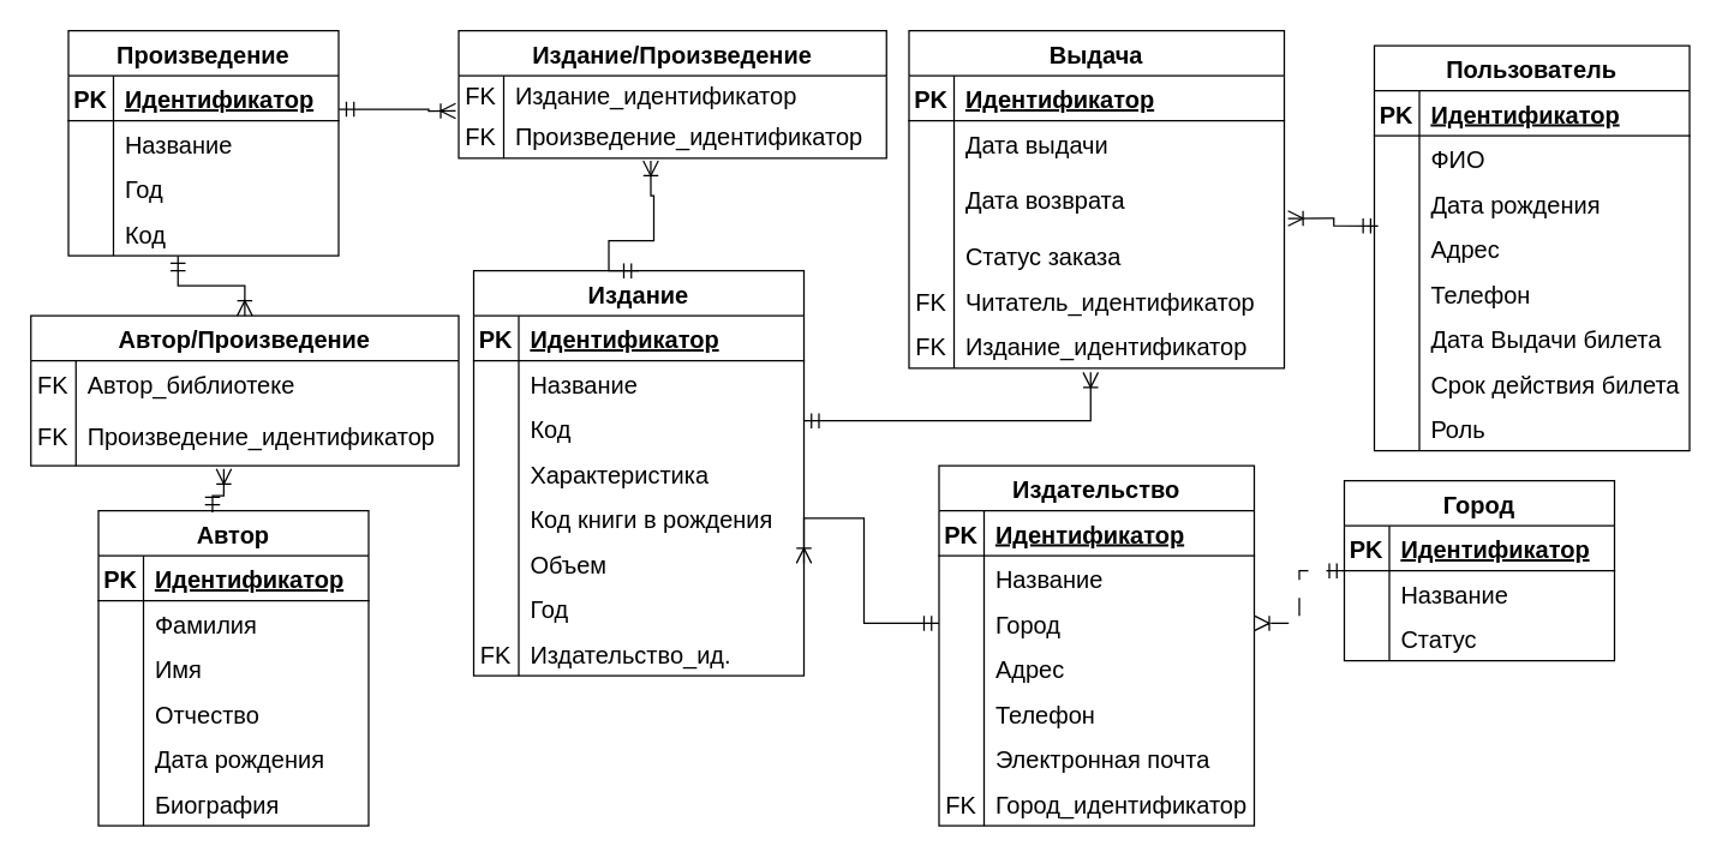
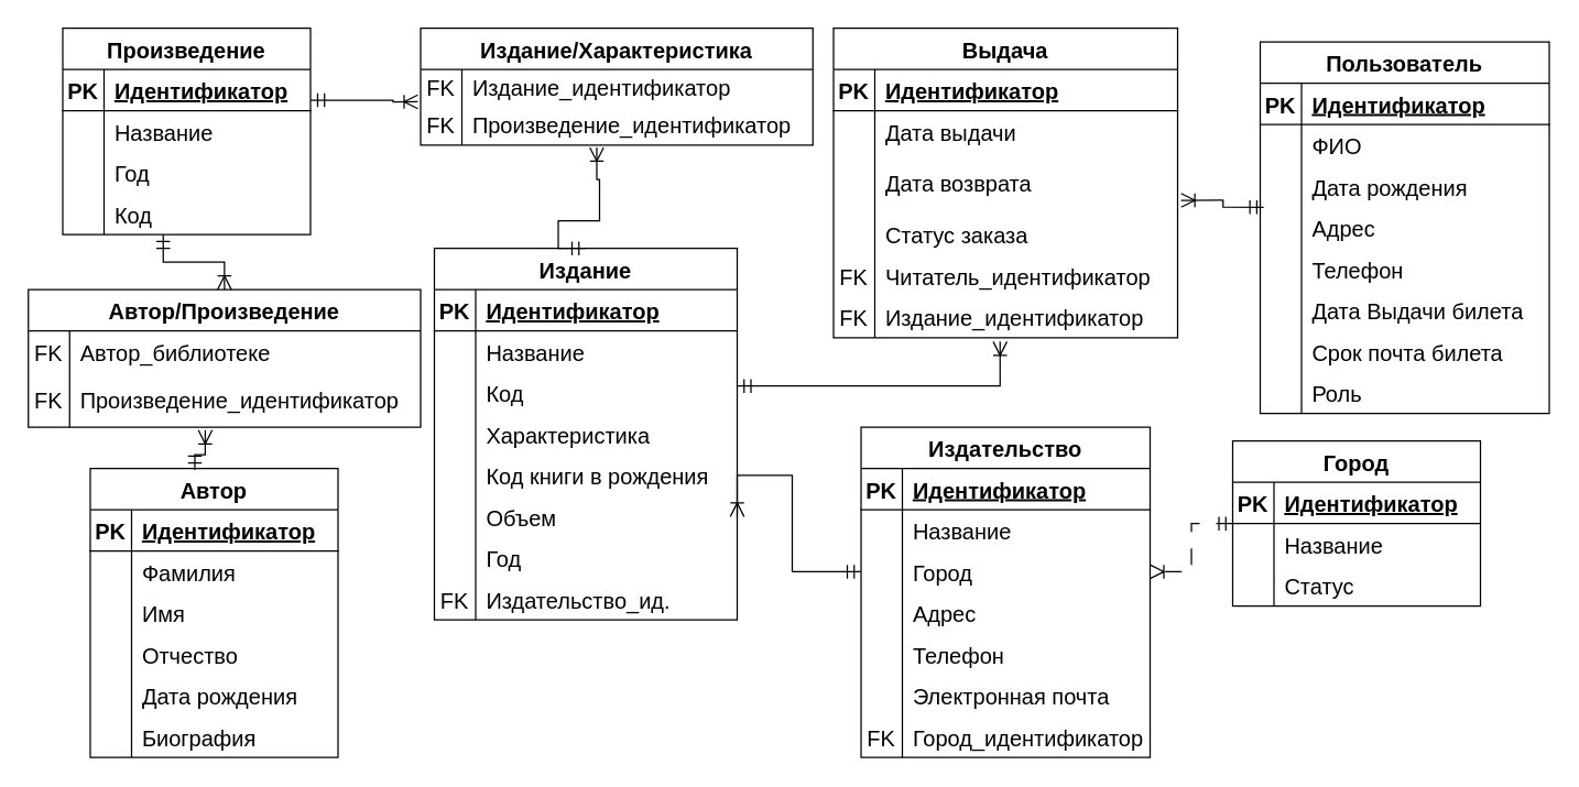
- <mxCell id="135" value="Издание/Произведение" style="shape=table;startSize=30;container=1;collapsible=1;childLayout=tableLayout;fixedRows=1;rowLines=0;fontStyle=1;align=center;resizeLast=1;fontSize=16;" parent="1" vertex="1"><mxGeometry x="305" y="20" width="285" height="85" as="geometry" /></mxCell>
+ <mxCell id="135" value="Издание/Характеристика" style="shape=table;startSize=30;container=1;collapsible=1;childLayout=tableLayout;fixedRows=1;rowLines=0;fontStyle=1;align=center;resizeLast=1;fontSize=16;" parent="1" vertex="1"><mxGeometry x="305" y="20" width="285" height="85" as="geometry" /></mxCell>
- <mxCell id="23" value="Срок действия билета" style="shape=partialRectangle;connectable=0;fillColor=none;top=0;left=0;bottom=0;right=0;align=left;spacingLeft=6;overflow=hidden;fontSize=16;" parent="21" vertex="1"><mxGeometry x="30" width="180" height="30" as="geometry"><mxRectangle width="180" height="30" as="alternateBounds" /></mxGeometry></mxCell>
+ <mxCell id="23" value="Срок почта билета" style="shape=partialRectangle;connectable=0;fillColor=none;top=0;left=0;bottom=0;right=0;align=left;spacingLeft=6;overflow=hidden;fontSize=16;" parent="21" vertex="1"><mxGeometry x="30" width="180" height="30" as="geometry"><mxRectangle width="180" height="30" as="alternateBounds" /></mxGeometry></mxCell>
